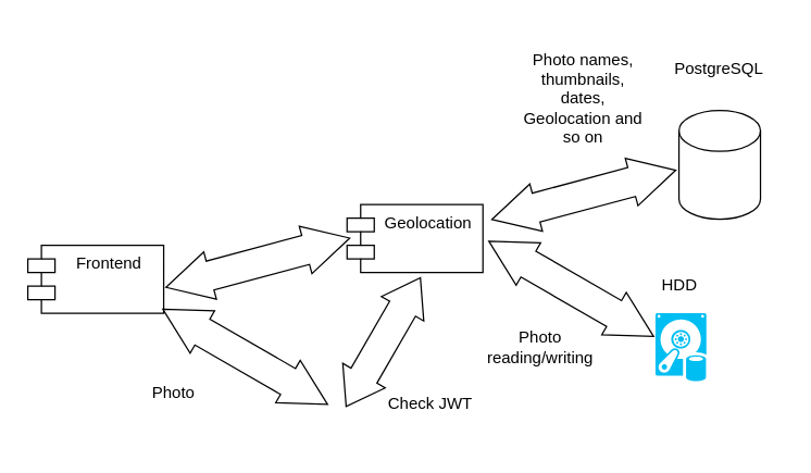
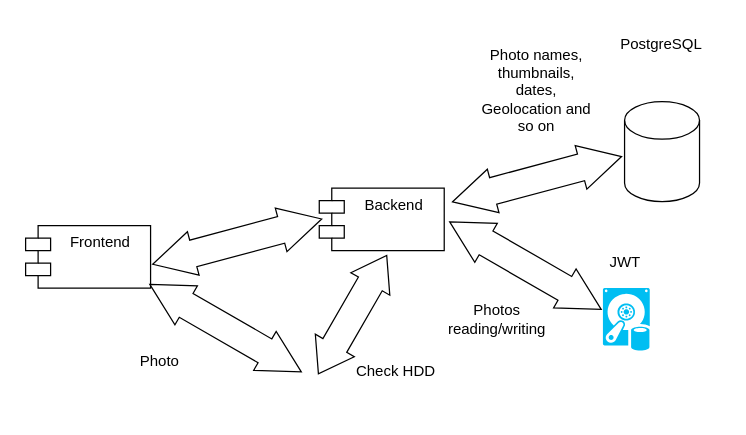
- <mxCell id="3" value="PostgreSQL" style="text;html=1;strokeColor=none;fillColor=none;align=center;verticalAlign=middle;whiteSpace=wrap;rounded=0;" vertex="1" parent="1"><mxGeometry x="484.32" y="40" width="90" height="20" as="geometry" /></mxCell>
+ <mxCell id="3" value="PostgreSQL" style="text;html=1;strokeColor=none;fillColor=none;align=center;verticalAlign=middle;whiteSpace=wrap;rounded=0;" vertex="1" parent="1"><mxGeometry x="484.32" y="25" width="90" height="20" as="geometry" /></mxCell>
- <mxCell id="4" value="Geolocation" style="shape=module;align=left;spacingLeft=20;align=center;verticalAlign=top;" vertex="1" parent="1"><mxGeometry x="255" y="150" width="100" height="50" as="geometry" /></mxCell>
+ <mxCell id="4" value="Backend" style="shape=module;align=left;spacingLeft=20;align=center;verticalAlign=top;" vertex="1" parent="1"><mxGeometry x="255" y="150" width="100" height="50" as="geometry" /></mxCell>
- <mxCell id="7" value="HDD" style="text;html=1;strokeColor=none;fillColor=none;align=center;verticalAlign=middle;whiteSpace=wrap;rounded=0;" vertex="1" parent="1"><mxGeometry x="455" y="200" width="90" height="20" as="geometry" /></mxCell>
+ <mxCell id="7" value="JWT" style="text;html=1;strokeColor=none;fillColor=none;align=center;verticalAlign=middle;whiteSpace=wrap;rounded=0;" vertex="1" parent="1"><mxGeometry x="455" y="200" width="90" height="20" as="geometry" /></mxCell>
- <mxCell id="13" value="Photo reading/writing" style="text;html=1;strokeColor=none;fillColor=none;align=center;verticalAlign=middle;whiteSpace=wrap;rounded=0;" vertex="1" parent="1"><mxGeometry x="355" y="227" width="85" height="56" as="geometry" /></mxCell>
+ <mxCell id="13" value="Photos reading/writing" style="text;html=1;strokeColor=none;fillColor=none;align=center;verticalAlign=middle;whiteSpace=wrap;rounded=0;" vertex="1" parent="1"><mxGeometry x="355" y="227" width="85" height="56" as="geometry" /></mxCell>
- <mxCell id="15" value="Check JWT" style="text;html=1;strokeColor=none;fillColor=none;align=center;verticalAlign=middle;whiteSpace=wrap;rounded=0;" vertex="1" parent="1"><mxGeometry x="274.32" y="269.28" width="85" height="56" as="geometry" /></mxCell>
+ <mxCell id="15" value="Check HDD" style="text;html=1;strokeColor=none;fillColor=none;align=center;verticalAlign=middle;whiteSpace=wrap;rounded=0;" vertex="1" parent="1"><mxGeometry x="274.32" y="269.28" width="85" height="56" as="geometry" /></mxCell>
